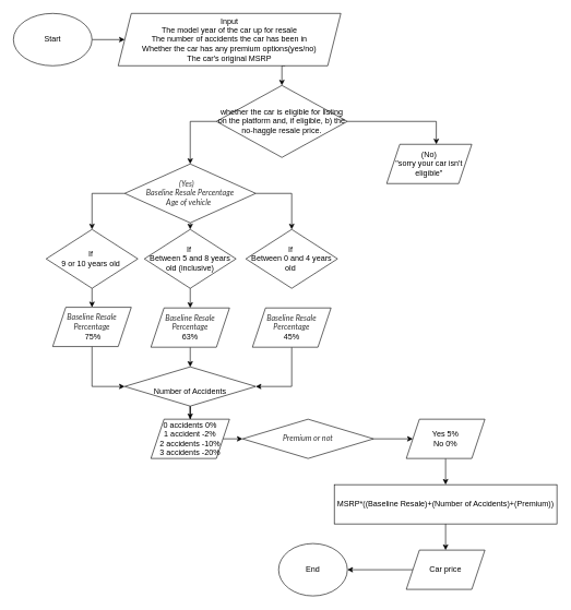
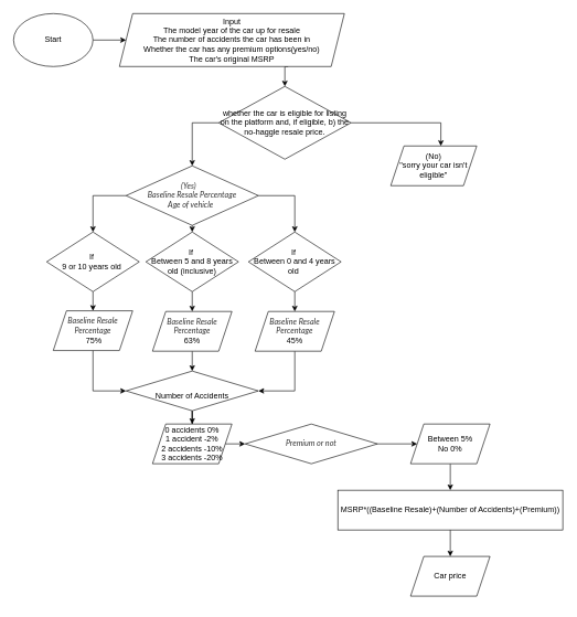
+ <mxCell id="15" style="edgeStyle=orthogonalEdgeStyle;rounded=0;orthogonalLoop=1;jettySize=auto;html=1;exitX=0.5;exitY=1;exitDx=0;exitDy=0;entryX=0.5;entryY=0;entryDx=0;entryDy=0;" parent="1" source="16" target="26" edge="1"><mxGeometry relative="1" as="geometry" /></mxCell>
- <mxCell id="35" value="&lt;div&gt;Yes&#09;5%&lt;/div&gt;&lt;div&gt;No&lt;span style=&quot;&quot;&gt;&#09;&lt;/span&gt;0%&lt;/div&gt;" style="shape=parallelogram;perimeter=parallelogramPerimeter;whiteSpace=wrap;html=1;fixedSize=1;" parent="1" vertex="1"><mxGeometry x="620" y="640" width="120" height="60" as="geometry" /></mxCell>
+ <mxCell id="35" value="&lt;div&gt;Between&#09;5%&lt;/div&gt;&lt;div&gt;No&lt;span style=&quot;&quot;&gt;&#09;&lt;/span&gt;0%&lt;/div&gt;" style="shape=parallelogram;perimeter=parallelogramPerimeter;whiteSpace=wrap;html=1;fixedSize=1;" parent="1" vertex="1"><mxGeometry x="620" y="640" width="120" height="60" as="geometry" /></mxCell>
- <mxCell id="40" value="End" style="ellipse;whiteSpace=wrap;html=1;" parent="1" vertex="1"><mxGeometry x="425" y="830" width="105" height="80" as="geometry" /></mxCell>
- <mxCell id="38" style="edgeStyle=orthogonalEdgeStyle;rounded=0;orthogonalLoop=1;jettySize=auto;html=1;exitX=0;exitY=0.5;exitDx=0;exitDy=0;" parent="1" source="39" target="40" edge="1"><mxGeometry relative="1" as="geometry" /></mxCell>
